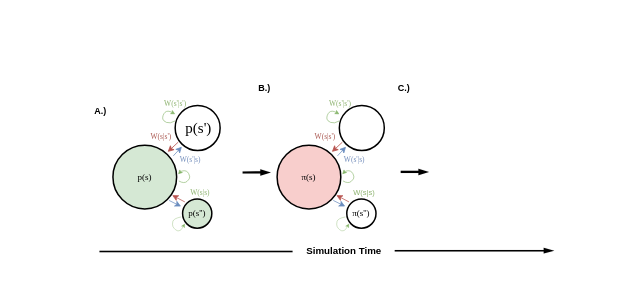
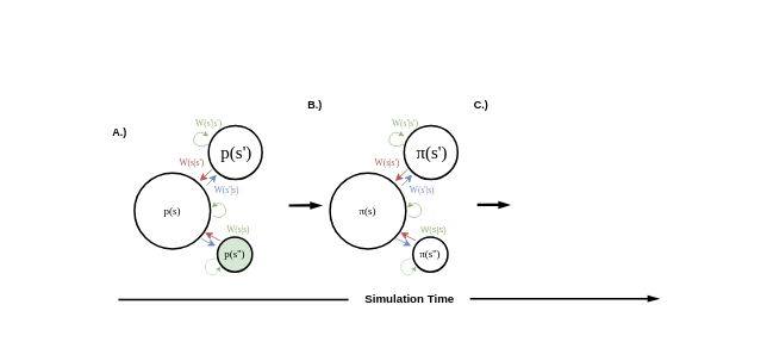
+ <mxCell id="36" value="&lt;font data-font-src=&quot;https://cdn.jsdelivr.net/gh/dreampulse/computer-modern-web-font@master/fonts.css&quot; face=&quot;meow&quot;&gt;π(s')&lt;/font&gt;" style="text;html=1;align=center;verticalAlign=middle;resizable=0;points=[];autosize=1;strokeColor=none;fillColor=none;fontSize=20;" vertex="1" parent="2"><mxGeometry x="436.138" y="132.277" width="54" height="36" as="geometry" /></mxCell>
- <mxCell id="4" value="&lt;font data-font-src=&quot;https://cdn.jsdelivr.net/gh/dreampulse/computer-modern-web-font@master/fonts.css&quot; face=&quot;meow&quot;&gt;p(s)&lt;/font&gt;" style="ellipse;whiteSpace=wrap;html=1;aspect=fixed;strokeWidth=2;fillColor=#d5e8d4;" parent="2" vertex="1"><mxGeometry x="130.005" y="173.286" width="85.018" height="85.018" as="geometry" /></mxCell>
+ <mxCell id="4" value="&lt;font data-font-src=&quot;https://cdn.jsdelivr.net/gh/dreampulse/computer-modern-web-font@master/fonts.css&quot; face=&quot;meow&quot;&gt;p(s)&lt;/font&gt;" style="ellipse;whiteSpace=wrap;html=1;aspect=fixed;strokeWidth=2;" parent="2" vertex="1"><mxGeometry x="130.005" y="173.286" width="85.018" height="85.018" as="geometry" /></mxCell>
- <mxCell id="31" value="&lt;font data-font-src=&quot;https://cdn.jsdelivr.net/gh/dreampulse/computer-modern-web-font@master/fonts.css&quot; face=&quot;meow&quot;&gt;π(s)&lt;/font&gt;" style="ellipse;whiteSpace=wrap;html=1;aspect=fixed;strokeWidth=2;fillColor=#f8cecc;" vertex="1" parent="2"><mxGeometry x="349.095" y="173.286" width="85.018" height="85.018" as="geometry" /></mxCell>
+ <mxCell id="31" value="&lt;font data-font-src=&quot;https://cdn.jsdelivr.net/gh/dreampulse/computer-modern-web-font@master/fonts.css&quot; face=&quot;meow&quot;&gt;π(s)&lt;/font&gt;" style="ellipse;whiteSpace=wrap;html=1;aspect=fixed;strokeWidth=2;" vertex="1" parent="2"><mxGeometry x="349.095" y="173.286" width="85.018" height="85.018" as="geometry" /></mxCell>
